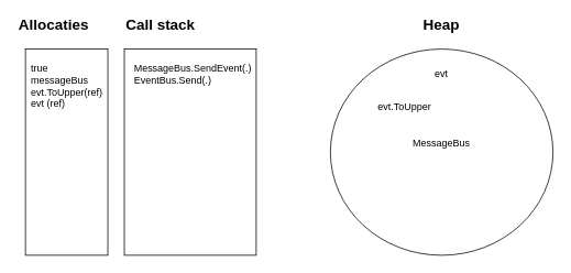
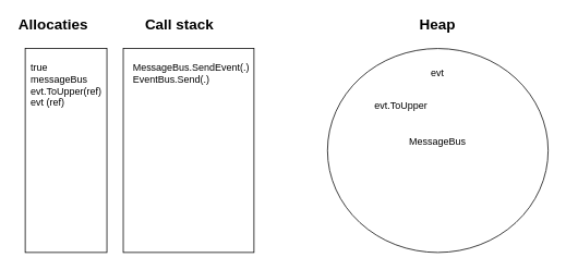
- <mxCell id="5" value="&lt;h2&gt;Call stack&lt;/h2&gt;" style="text;html=1;strokeColor=none;fillColor=none;align=left;verticalAlign=middle;whiteSpace=wrap;rounded=0;" parent="1" vertex="1"><mxGeometry x="150" y="20" width="105" height="20" as="geometry" /></mxCell>
+ <mxCell id="5" value="&lt;h2&gt;Call stack&lt;/h2&gt;" style="text;html=1;strokeColor=none;fillColor=none;align=left;verticalAlign=middle;whiteSpace=wrap;rounded=0;" parent="1" vertex="1"><mxGeometry x="175" y="20" width="105" height="20" as="geometry" /></mxCell>
